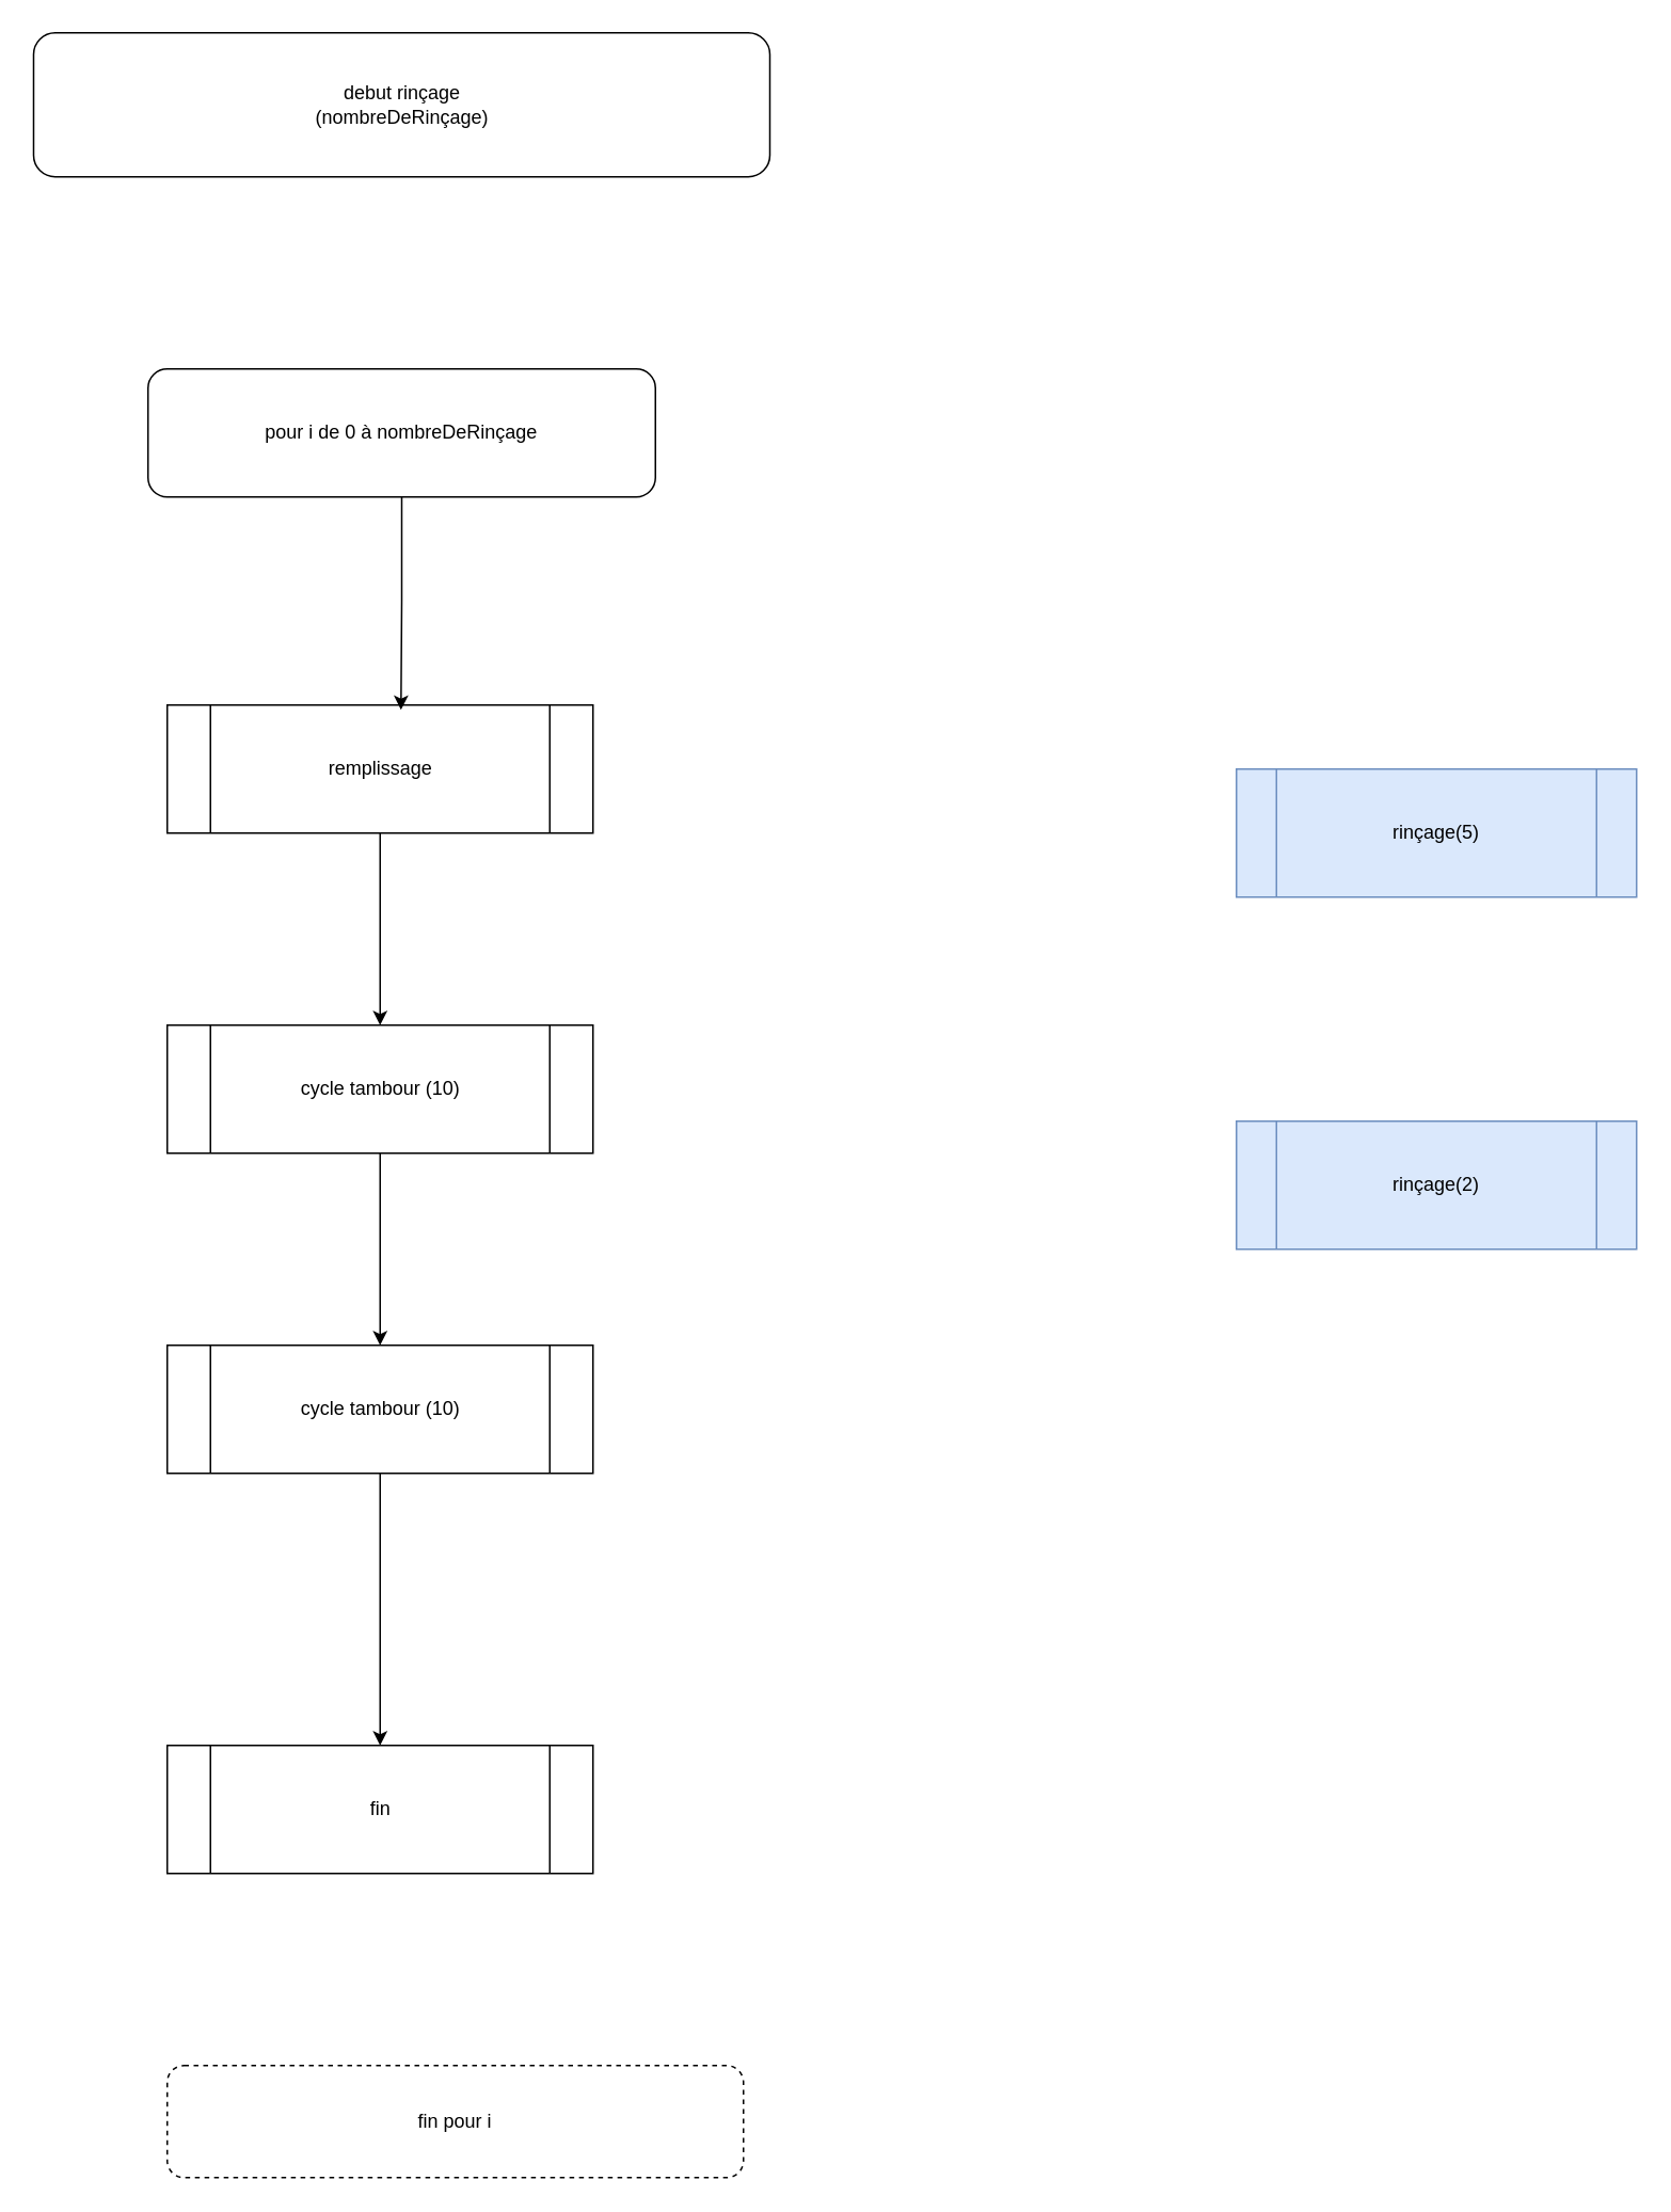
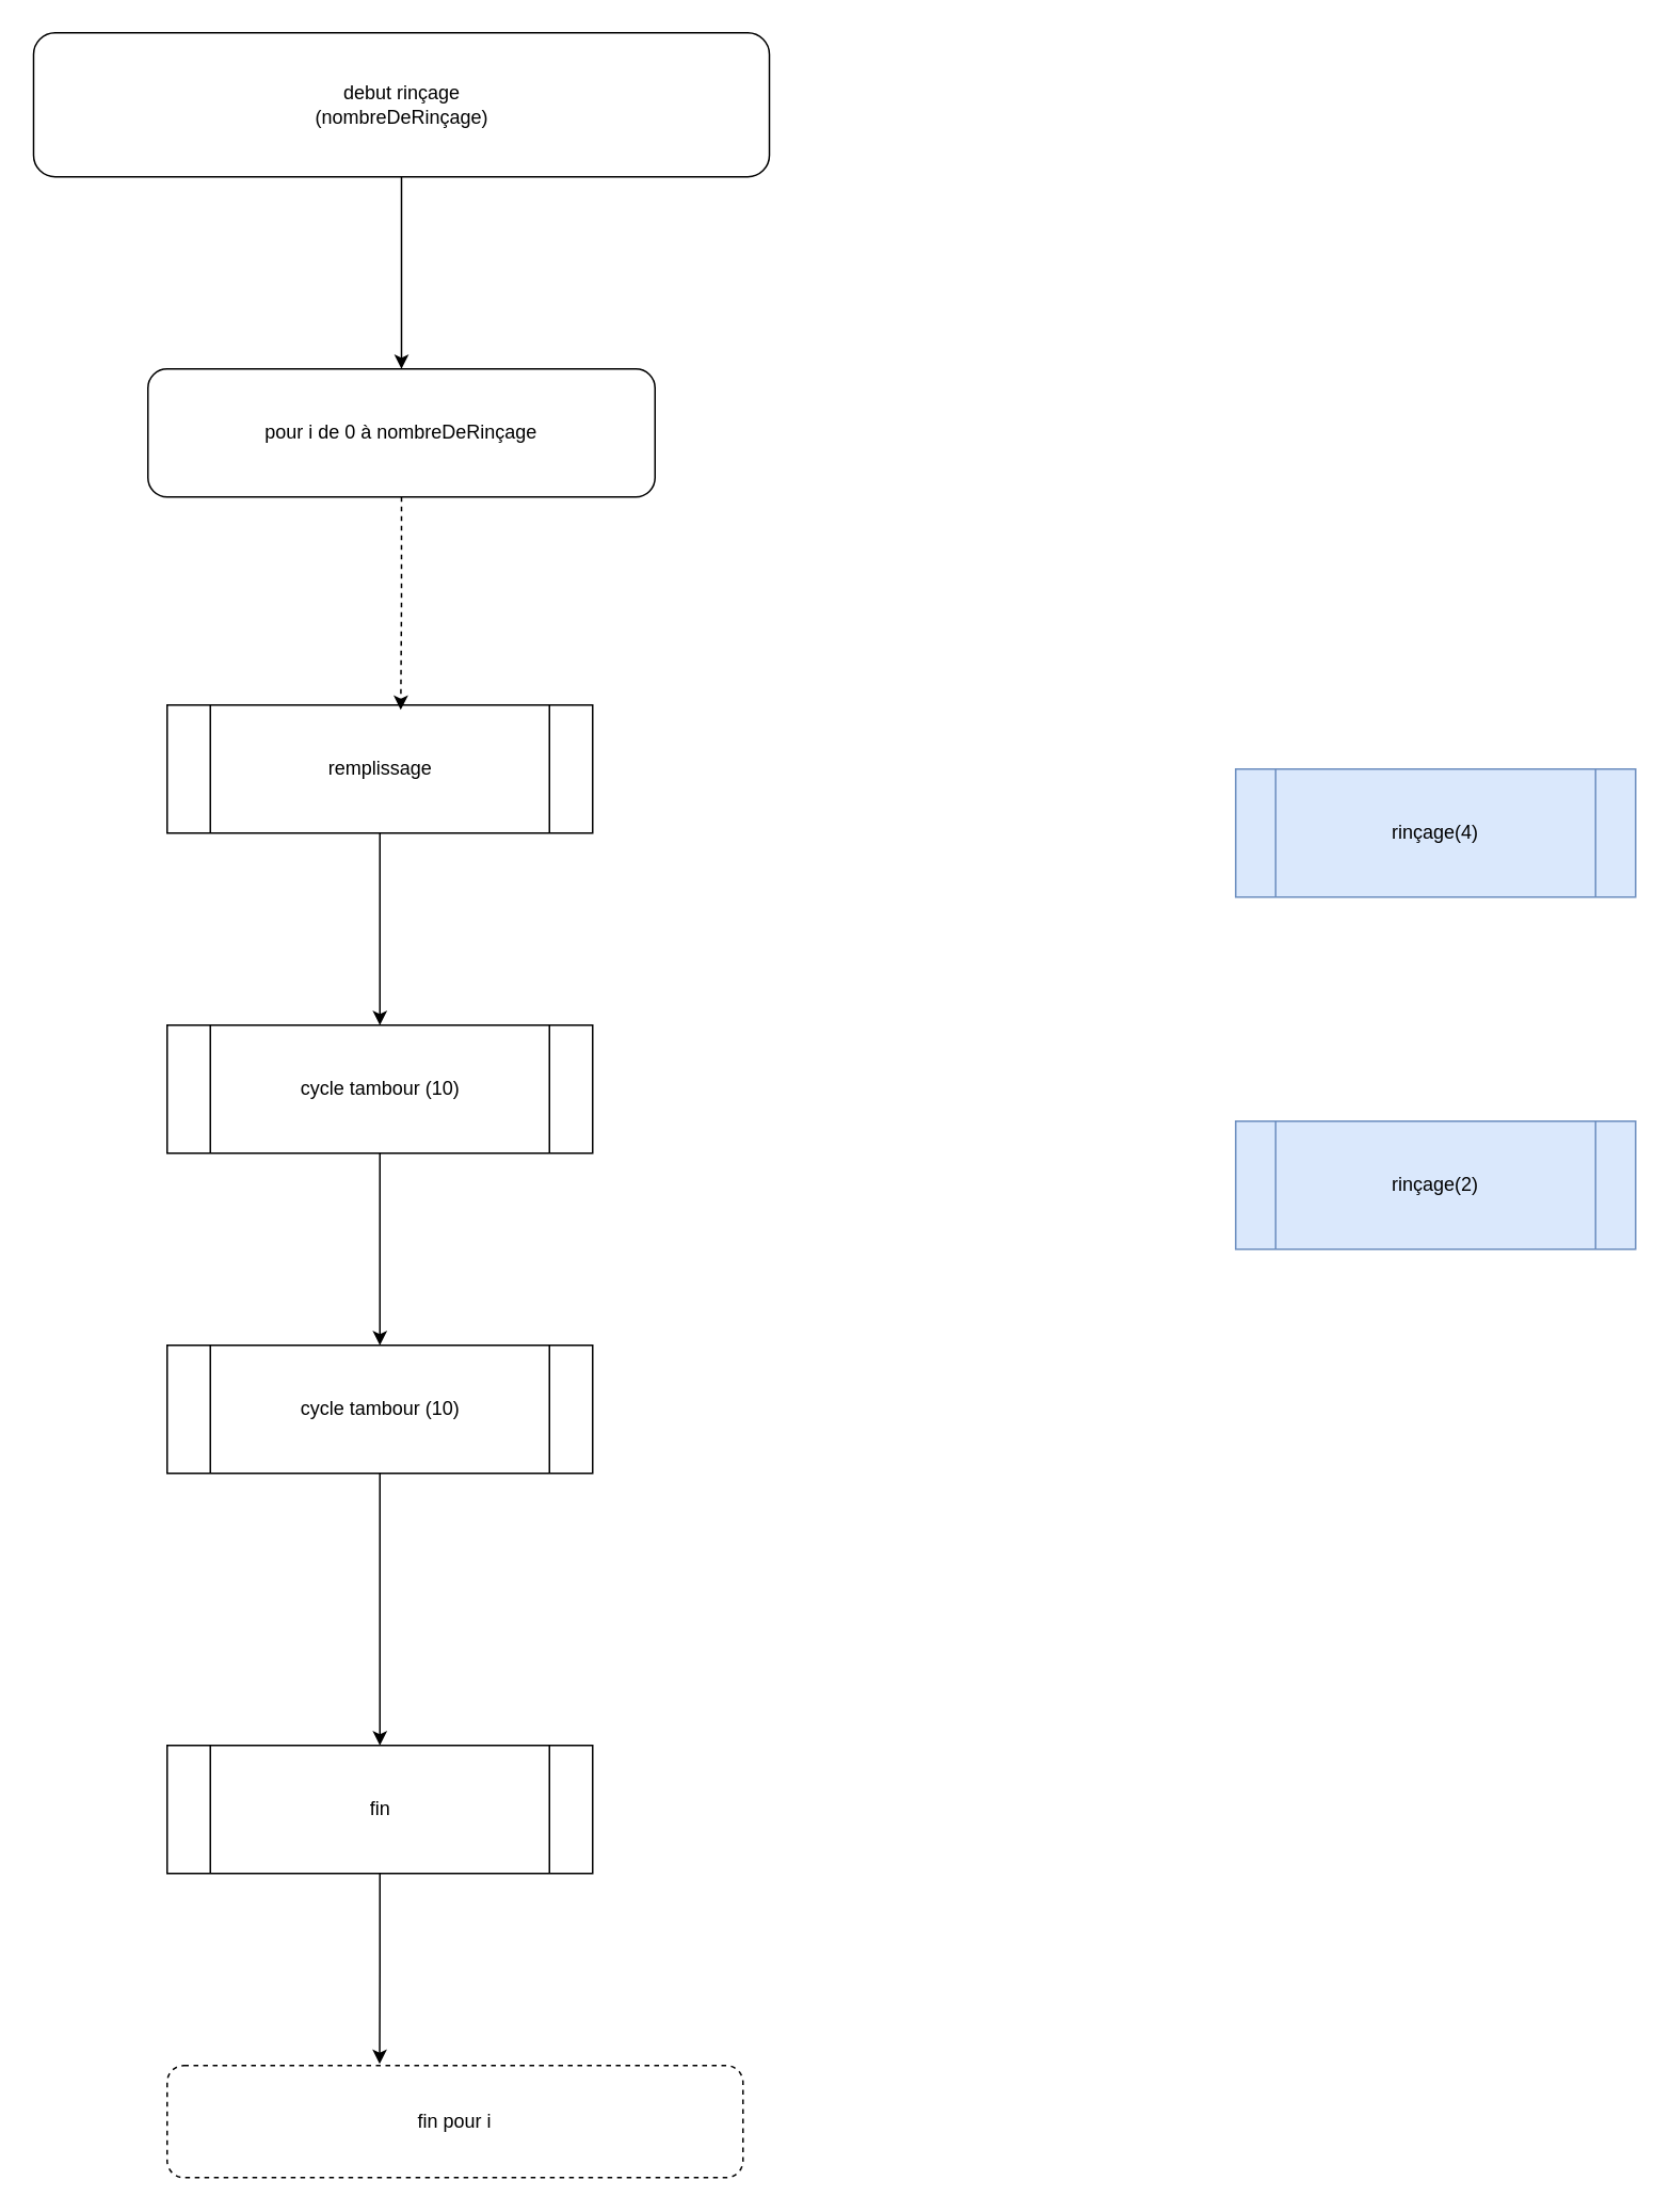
+ <mxCell id="2" style="edgeStyle=orthogonalEdgeStyle;rounded=0;orthogonalLoop=1;jettySize=auto;html=1;exitX=0.5;exitY=1;exitDx=0;exitDy=0;entryX=0.5;entryY=0;entryDx=0;entryDy=0;" edge="1" parent="1" source="3" target="6"><mxGeometry relative="1" as="geometry" /></mxCell>
- <mxCell id="16" style="edgeStyle=orthogonalEdgeStyle;rounded=0;orthogonalLoop=1;jettySize=auto;html=1;exitX=0.5;exitY=1;exitDx=0;exitDy=0;entryX=0.549;entryY=0.038;entryDx=0;entryDy=0;entryPerimeter=0;" edge="1" parent="1" source="6" target="5"><mxGeometry relative="1" as="geometry" /></mxCell>
+ <mxCell id="16" style="edgeStyle=orthogonalEdgeStyle;rounded=0;orthogonalLoop=1;jettySize=auto;html=1;exitX=0.5;exitY=1;exitDx=0;exitDy=0;entryX=0.549;entryY=0.038;entryDx=0;entryDy=0;entryPerimeter=0;dashed=1;" edge="1" parent="1" source="6" target="5"><mxGeometry relative="1" as="geometry" /></mxCell>
- <mxCell id="13" value="rinçage(5)" style="shape=process;whiteSpace=wrap;html=1;backgroundOutline=1;fillColor=#dae8fc;strokeColor=#6c8ebf;" vertex="1" parent="1"><mxGeometry x="772" y="480" width="250" height="80" as="geometry" /></mxCell>
+ <mxCell id="13" value="rinçage(4)" style="shape=process;whiteSpace=wrap;html=1;backgroundOutline=1;fillColor=#dae8fc;strokeColor=#6c8ebf;" vertex="1" parent="1"><mxGeometry x="772" y="480" width="250" height="80" as="geometry" /></mxCell>
+ <mxCell id="15" style="edgeStyle=orthogonalEdgeStyle;rounded=0;orthogonalLoop=1;jettySize=auto;html=1;exitX=0.5;exitY=1;exitDx=0;exitDy=0;entryX=0.369;entryY=-0.014;entryDx=0;entryDy=0;entryPerimeter=0;" edge="1" parent="1" source="12" target="7"><mxGeometry relative="1" as="geometry" /></mxCell>
